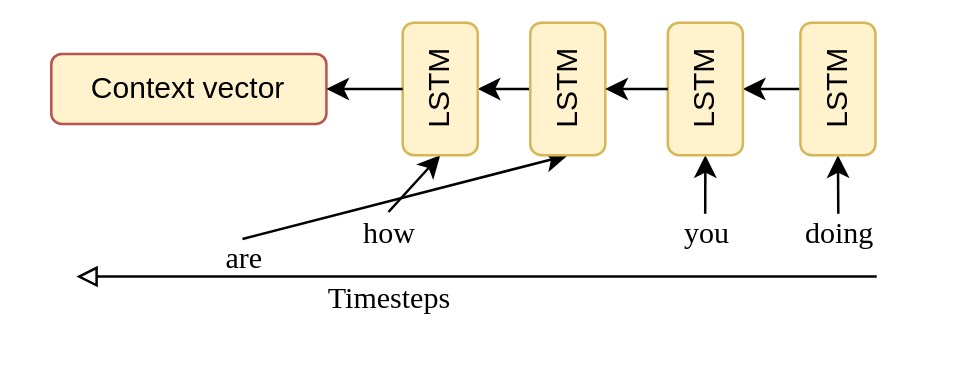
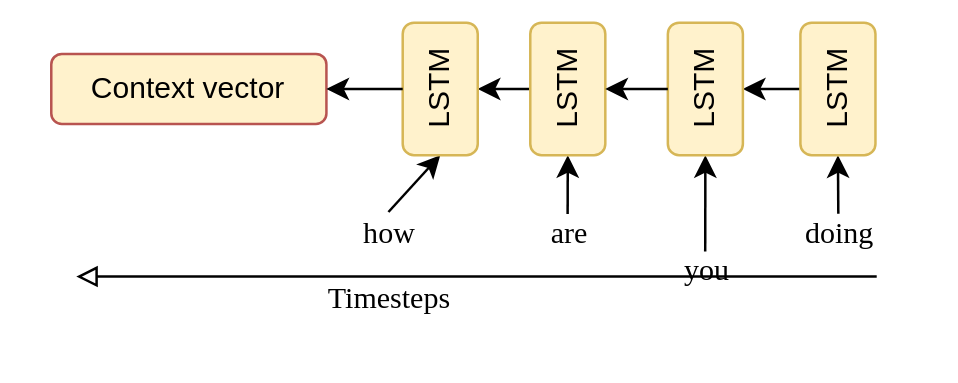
- <mxCell id="3" value="you" style="text;html=1;resizable=0;points=[];autosize=1;align=center;verticalAlign=middle;spacingTop=-4;fontFamily=Georgia;" parent="1" vertex="1"><mxGeometry x="266.5" y="85" width="30" height="20" as="geometry" /></mxCell>
+ <mxCell id="3" value="you" style="text;html=1;resizable=0;points=[];autosize=1;align=center;verticalAlign=middle;spacingTop=-4;fontFamily=Georgia;" parent="1" vertex="1"><mxGeometry x="266.5" y="100" width="30" height="20" as="geometry" /></mxCell>
- <mxCell id="5" value="are" style="text;html=1;resizable=0;points=[];autosize=1;align=center;verticalAlign=middle;spacingTop=-4;fontFamily=Georgia;" parent="1" vertex="1"><mxGeometry x="81.5" y="95" width="30" height="20" as="geometry" /></mxCell>
+ <mxCell id="5" value="are" style="text;html=1;resizable=0;points=[];autosize=1;align=center;verticalAlign=middle;spacingTop=-4;fontFamily=Georgia;" parent="1" vertex="1"><mxGeometry x="211.5" y="85" width="30" height="20" as="geometry" /></mxCell>
